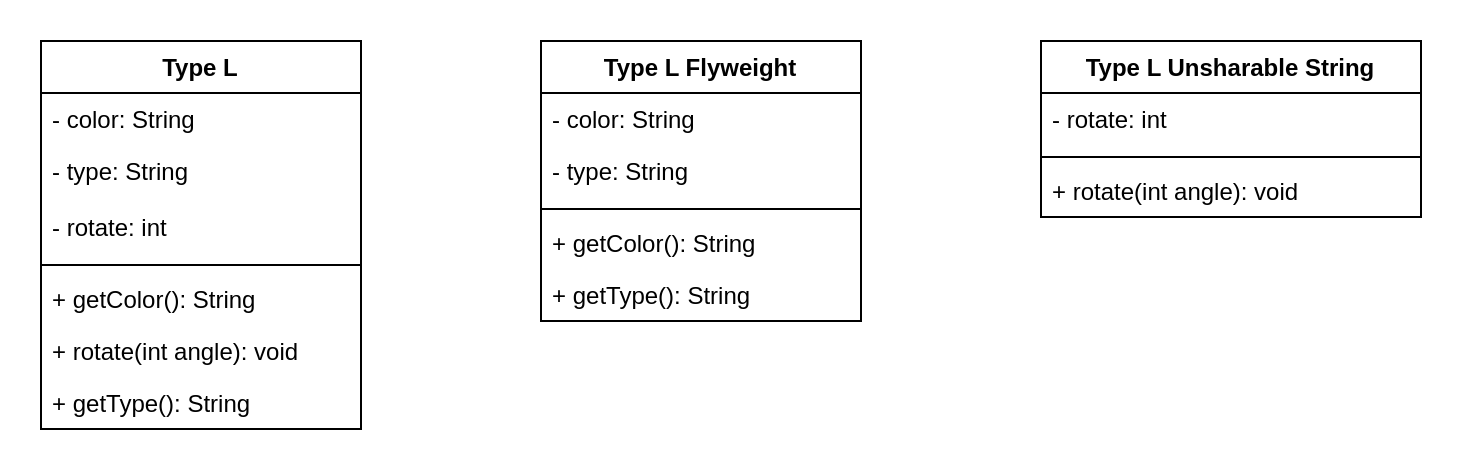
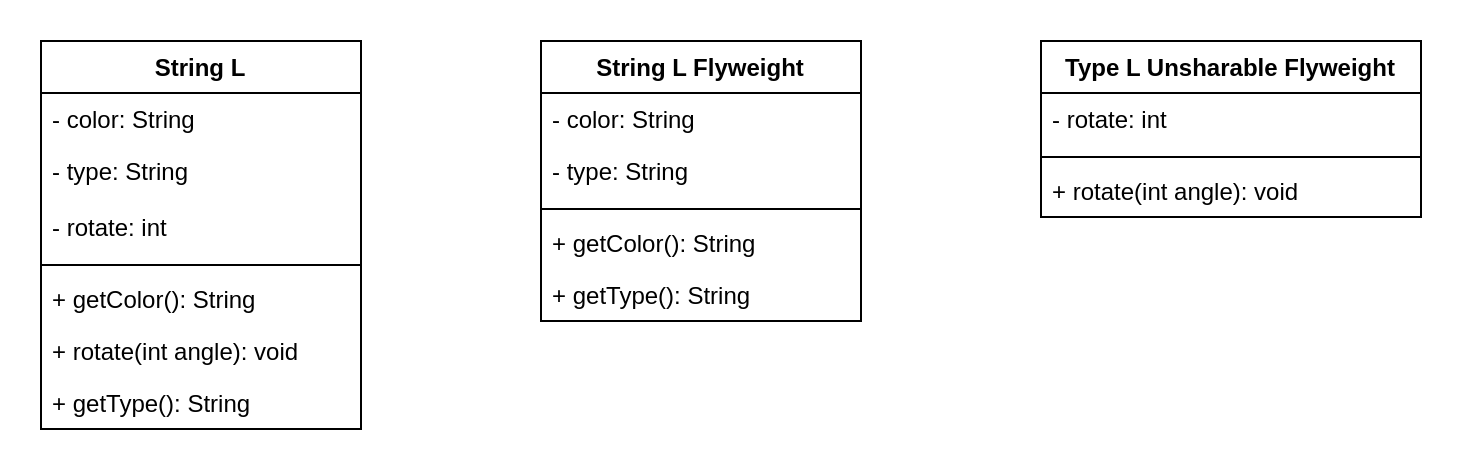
- <mxCell id="2" value="Type L" style="swimlane;fontStyle=1;align=center;verticalAlign=top;childLayout=stackLayout;horizontal=1;startSize=26;horizontalStack=0;resizeParent=1;resizeParentMax=0;resizeLast=0;collapsible=1;marginBottom=0;" vertex="1" parent="1"><mxGeometry x="20" y="20" width="160" height="194" as="geometry" /></mxCell>
+ <mxCell id="2" value="String L" style="swimlane;fontStyle=1;align=center;verticalAlign=top;childLayout=stackLayout;horizontal=1;startSize=26;horizontalStack=0;resizeParent=1;resizeParentMax=0;resizeLast=0;collapsible=1;marginBottom=0;" vertex="1" parent="1"><mxGeometry x="20" y="20" width="160" height="194" as="geometry" /></mxCell>
- <mxCell id="10" value="Type L Flyweight" style="swimlane;fontStyle=1;align=center;verticalAlign=top;childLayout=stackLayout;horizontal=1;startSize=26;horizontalStack=0;resizeParent=1;resizeParentMax=0;resizeLast=0;collapsible=1;marginBottom=0;" vertex="1" parent="1"><mxGeometry x="270" y="20" width="160" height="140" as="geometry" /></mxCell>
+ <mxCell id="10" value="String L Flyweight" style="swimlane;fontStyle=1;align=center;verticalAlign=top;childLayout=stackLayout;horizontal=1;startSize=26;horizontalStack=0;resizeParent=1;resizeParentMax=0;resizeLast=0;collapsible=1;marginBottom=0;" vertex="1" parent="1"><mxGeometry x="270" y="20" width="160" height="140" as="geometry" /></mxCell>
- <mxCell id="16" value="Type L Unsharable String" style="swimlane;fontStyle=1;align=center;verticalAlign=top;childLayout=stackLayout;horizontal=1;startSize=26;horizontalStack=0;resizeParent=1;resizeParentMax=0;resizeLast=0;collapsible=1;marginBottom=0;" vertex="1" parent="1"><mxGeometry x="520" y="20" width="190" height="88" as="geometry" /></mxCell>
+ <mxCell id="16" value="Type L Unsharable Flyweight" style="swimlane;fontStyle=1;align=center;verticalAlign=top;childLayout=stackLayout;horizontal=1;startSize=26;horizontalStack=0;resizeParent=1;resizeParentMax=0;resizeLast=0;collapsible=1;marginBottom=0;" vertex="1" parent="1"><mxGeometry x="520" y="20" width="190" height="88" as="geometry" /></mxCell>
